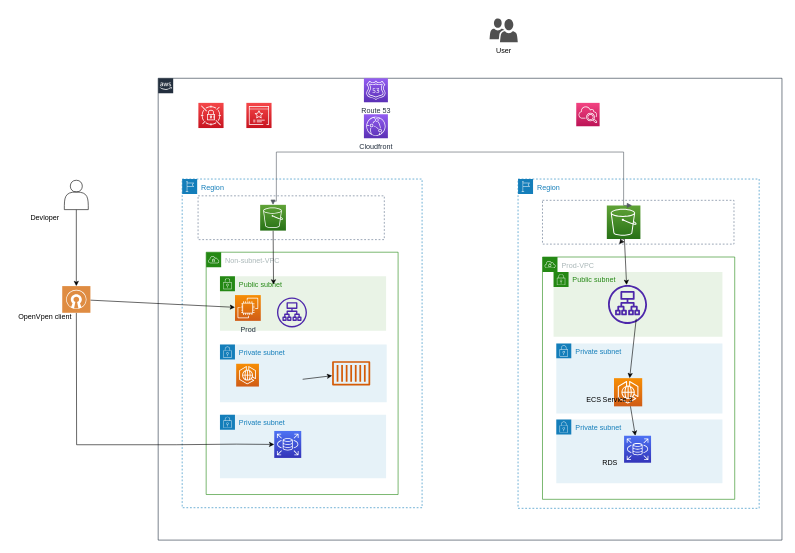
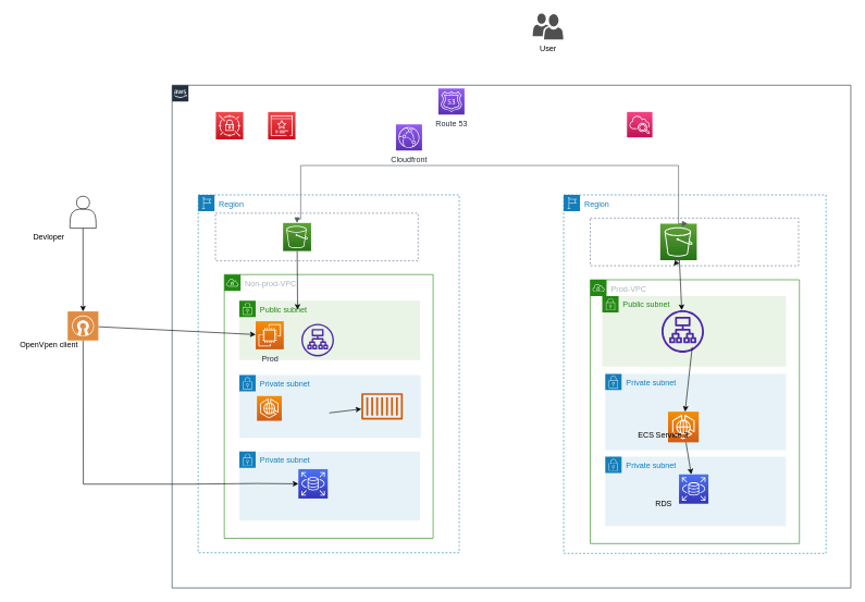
- <mxCell id="43" value="User" style="sketch=0;pointerEvents=1;shadow=0;dashed=0;html=1;strokeColor=none;labelPosition=center;verticalLabelPosition=bottom;verticalAlign=top;align=center;fillColor=#505050;shape=mxgraph.mscae.intune.user_group" parent="1" vertex="1"><mxGeometry x="815.5" y="30" width="47" height="40" as="geometry" /></mxCell>
+ <mxCell id="43" value="User" style="sketch=0;pointerEvents=1;shadow=0;dashed=0;html=1;strokeColor=none;labelPosition=center;verticalLabelPosition=bottom;verticalAlign=top;align=center;fillColor=#505050;shape=mxgraph.mscae.intune.user_group" parent="1" vertex="1"><mxGeometry x="815.5" y="20" width="47" height="40" as="geometry" /></mxCell>
- <mxCell id="37" value="Route 53" style="sketch=0;points=[[0,0,0],[0.25,0,0],[0.5,0,0],[0.75,0,0],[1,0,0],[0,1,0],[0.25,1,0],[0.5,1,0],[0.75,1,0],[1,1,0],[0,0.25,0],[0,0.5,0],[0,0.75,0],[1,0.25,0],[1,0.5,0],[1,0.75,0]];outlineConnect=0;fontColor=#232F3E;gradientColor=#945DF2;gradientDirection=north;fillColor=#5A30B5;strokeColor=#ffffff;dashed=0;verticalLabelPosition=bottom;verticalAlign=top;align=center;html=1;fontSize=12;fontStyle=0;aspect=fixed;shape=mxgraph.aws4.resourceIcon;resIcon=mxgraph.aws4.route_53;" parent="2" vertex="1"><mxGeometry x="343" width="40" height="40" as="geometry" /></mxCell>
+ <mxCell id="37" value="Route 53" style="sketch=0;points=[[0,0,0],[0.25,0,0],[0.5,0,0],[0.75,0,0],[1,0,0],[0,1,0],[0.25,1,0],[0.5,1,0],[0.75,1,0],[1,1,0],[0,0.25,0],[0,0.5,0],[0,0.75,0],[1,0.25,0],[1,0.5,0],[1,0.75,0]];outlineConnect=0;fontColor=#232F3E;gradientColor=#945DF2;gradientDirection=north;fillColor=#5A30B5;strokeColor=#ffffff;dashed=0;verticalLabelPosition=bottom;verticalAlign=top;align=center;html=1;fontSize=12;fontStyle=0;aspect=fixed;shape=mxgraph.aws4.resourceIcon;resIcon=mxgraph.aws4.route_53;" parent="2" vertex="1"><mxGeometry x="408" y="5" width="40" height="40" as="geometry" /></mxCell>
- <mxCell id="24" value="Non-subnet-VPC" style="points=[[0,0],[0.25,0],[0.5,0],[0.75,0],[1,0],[1,0.25],[1,0.5],[1,0.75],[1,1],[0.75,1],[0.5,1],[0.25,1],[0,1],[0,0.75],[0,0.5],[0,0.25]];outlineConnect=0;gradientColor=none;html=1;whiteSpace=wrap;fontSize=12;fontStyle=0;container=1;pointerEvents=0;collapsible=0;recursiveResize=0;shape=mxgraph.aws4.group;grIcon=mxgraph.aws4.group_vpc;strokeColor=#248814;fillColor=none;verticalAlign=top;align=left;spacingLeft=30;fontColor=#AAB7B8;dashed=0;" parent="22" vertex="1"><mxGeometry x="40" y="122" width="320" height="404" as="geometry" /></mxCell>
+ <mxCell id="24" value="Non-prod-VPC" style="points=[[0,0],[0.25,0],[0.5,0],[0.75,0],[1,0],[1,0.25],[1,0.5],[1,0.75],[1,1],[0.75,1],[0.5,1],[0.25,1],[0,1],[0,0.75],[0,0.5],[0,0.25]];outlineConnect=0;gradientColor=none;html=1;whiteSpace=wrap;fontSize=12;fontStyle=0;container=1;pointerEvents=0;collapsible=0;recursiveResize=0;shape=mxgraph.aws4.group;grIcon=mxgraph.aws4.group_vpc;strokeColor=#248814;fillColor=none;verticalAlign=top;align=left;spacingLeft=30;fontColor=#AAB7B8;dashed=0;" parent="22" vertex="1"><mxGeometry x="40" y="122" width="320" height="404" as="geometry" /></mxCell>
